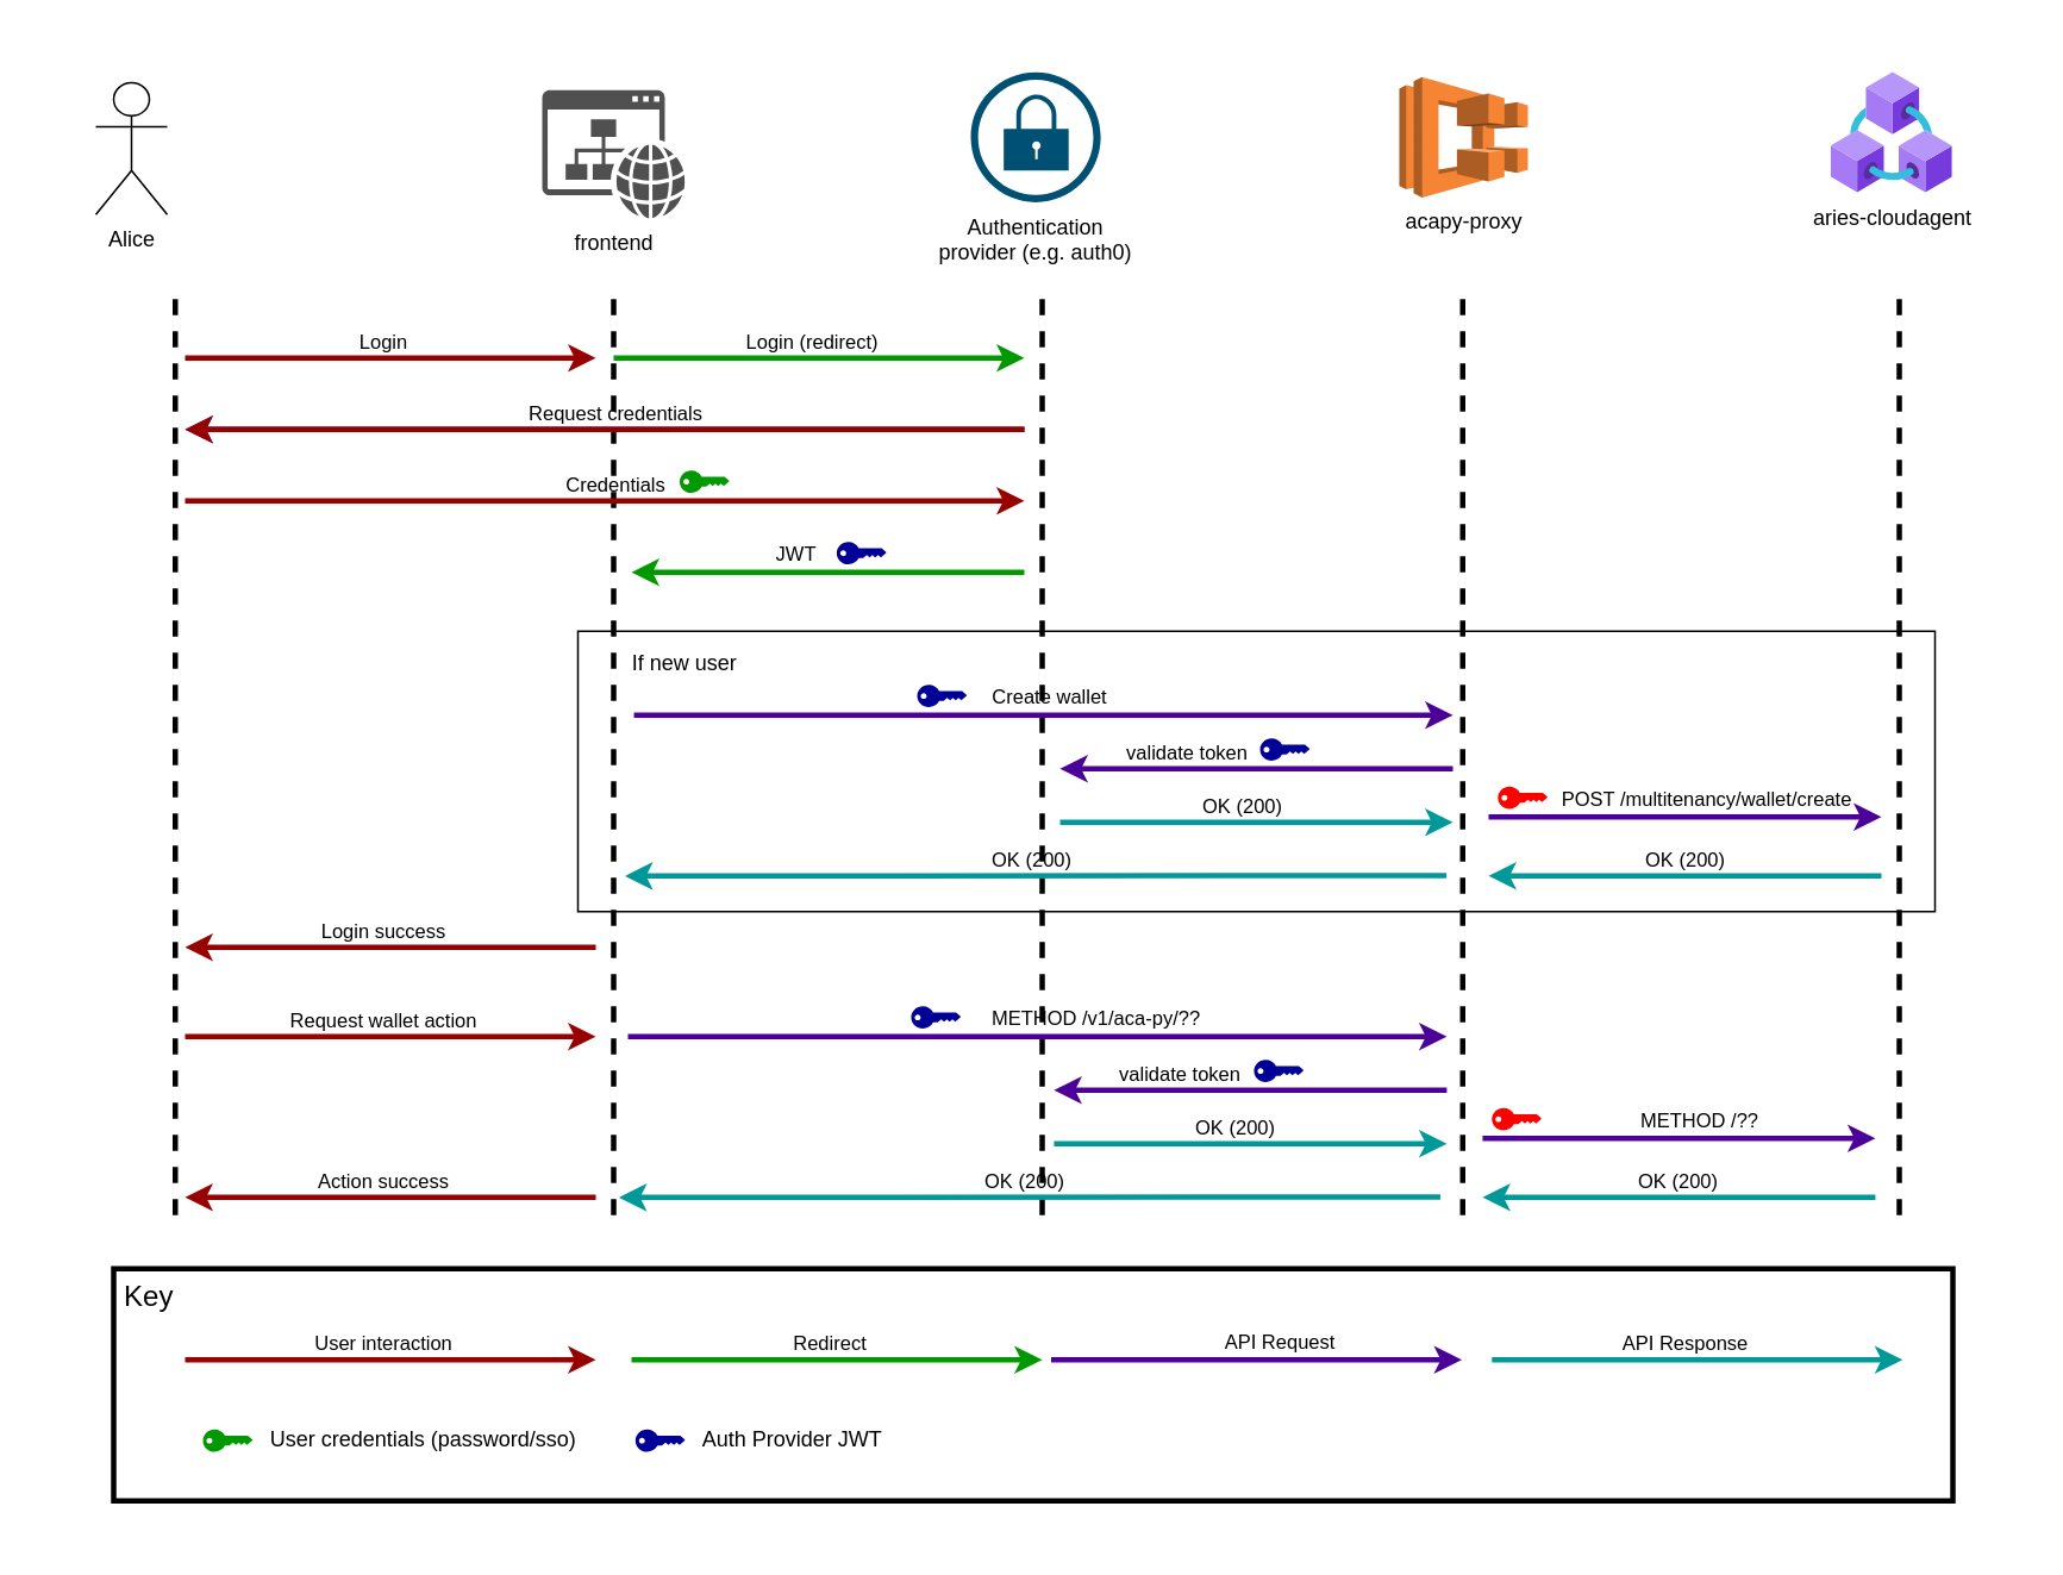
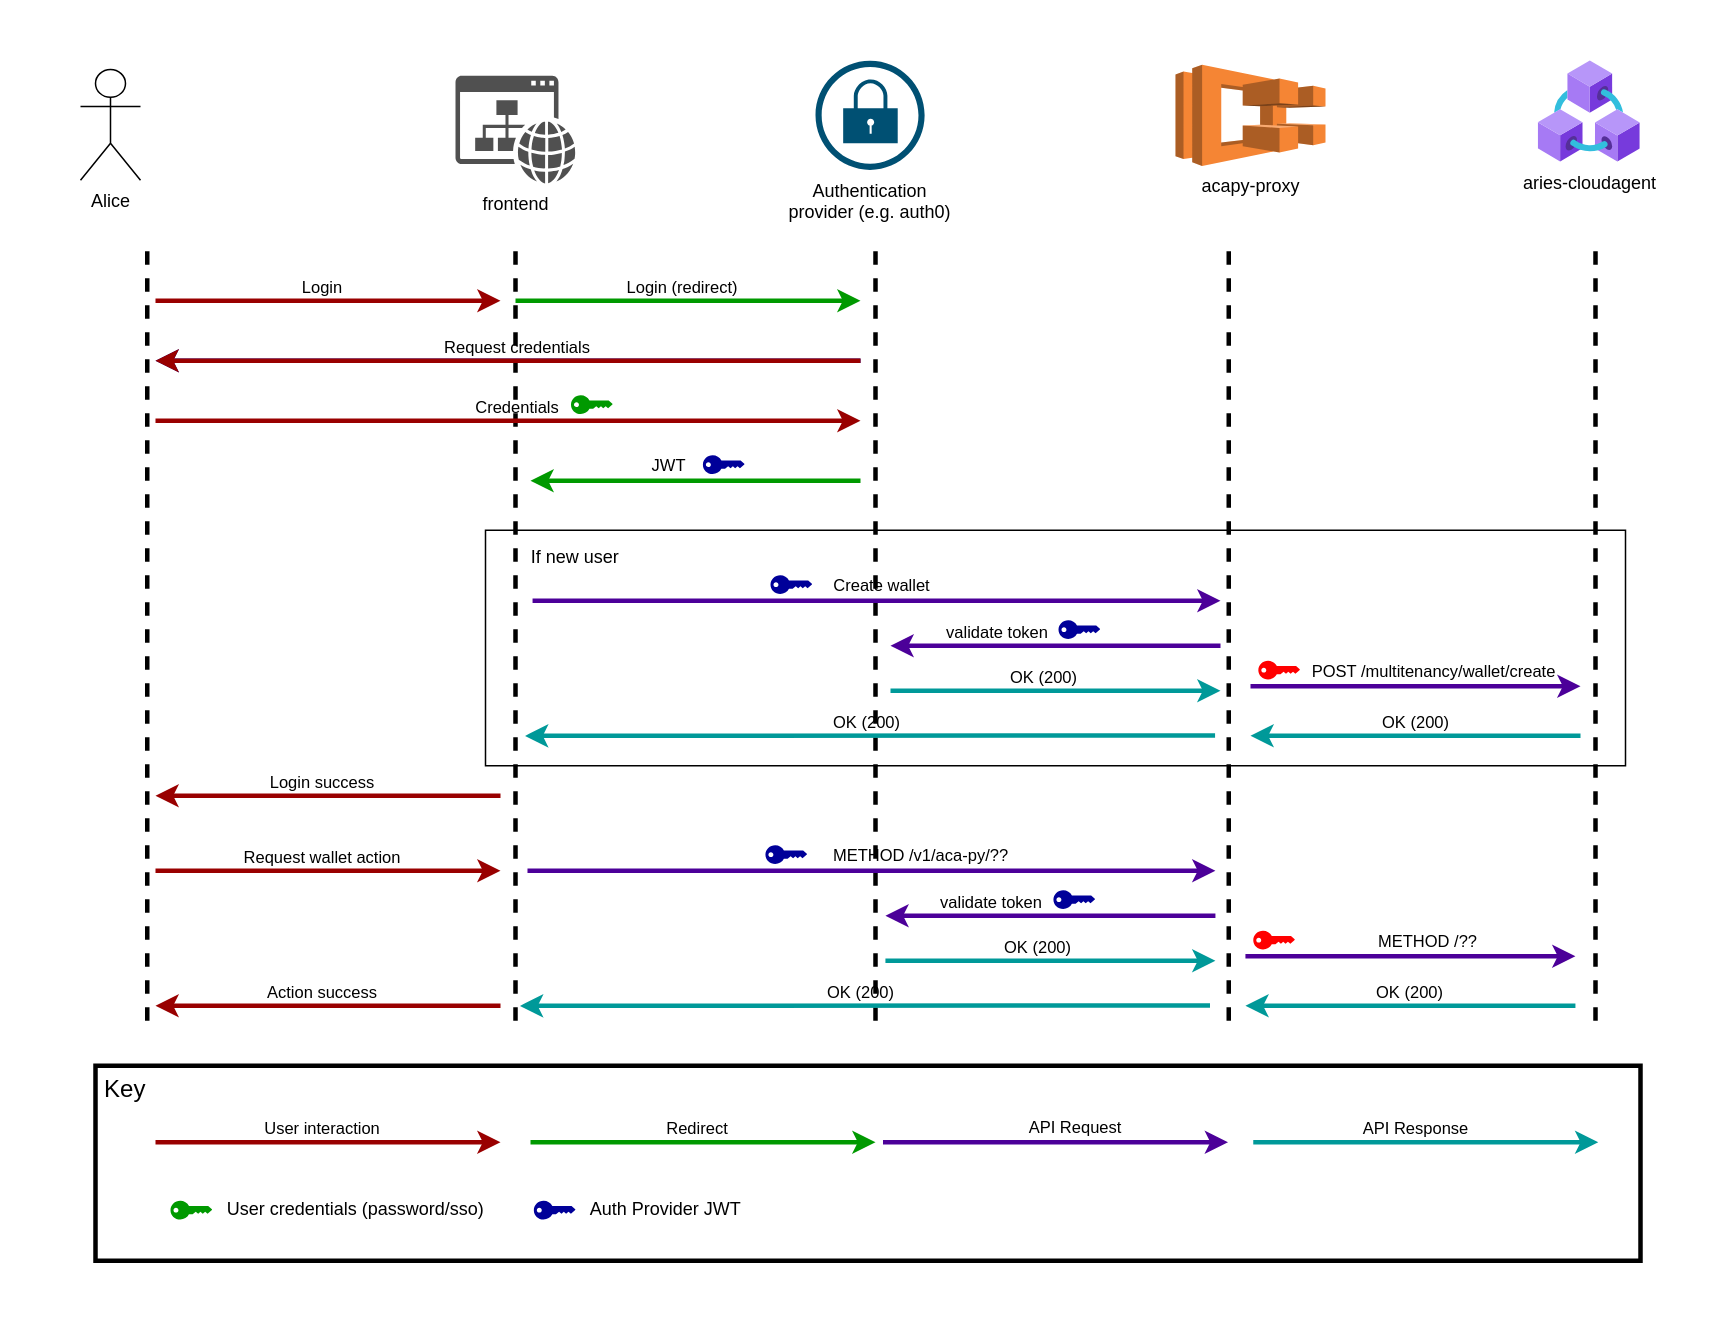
- <mxCell id="12" value="acapy-proxy" style="outlineConnect=0;dashed=0;verticalLabelPosition=bottom;verticalAlign=top;align=center;html=1;shape=mxgraph.aws3.ecs;fillColor=#F58534;gradientColor=none;" parent="1" vertex="1"><mxGeometry x="783" y="42.63" width="72" height="67.5" as="geometry" /></mxCell>
+ <mxCell id="12" value="acapy-proxy" style="outlineConnect=0;dashed=0;verticalLabelPosition=bottom;verticalAlign=top;align=center;html=1;shape=mxgraph.aws3.ecs;fillColor=#F58534;gradientColor=none;" parent="1" vertex="1"><mxGeometry x="783" y="42.63" width="100" height="67.5" as="geometry" /></mxCell>
